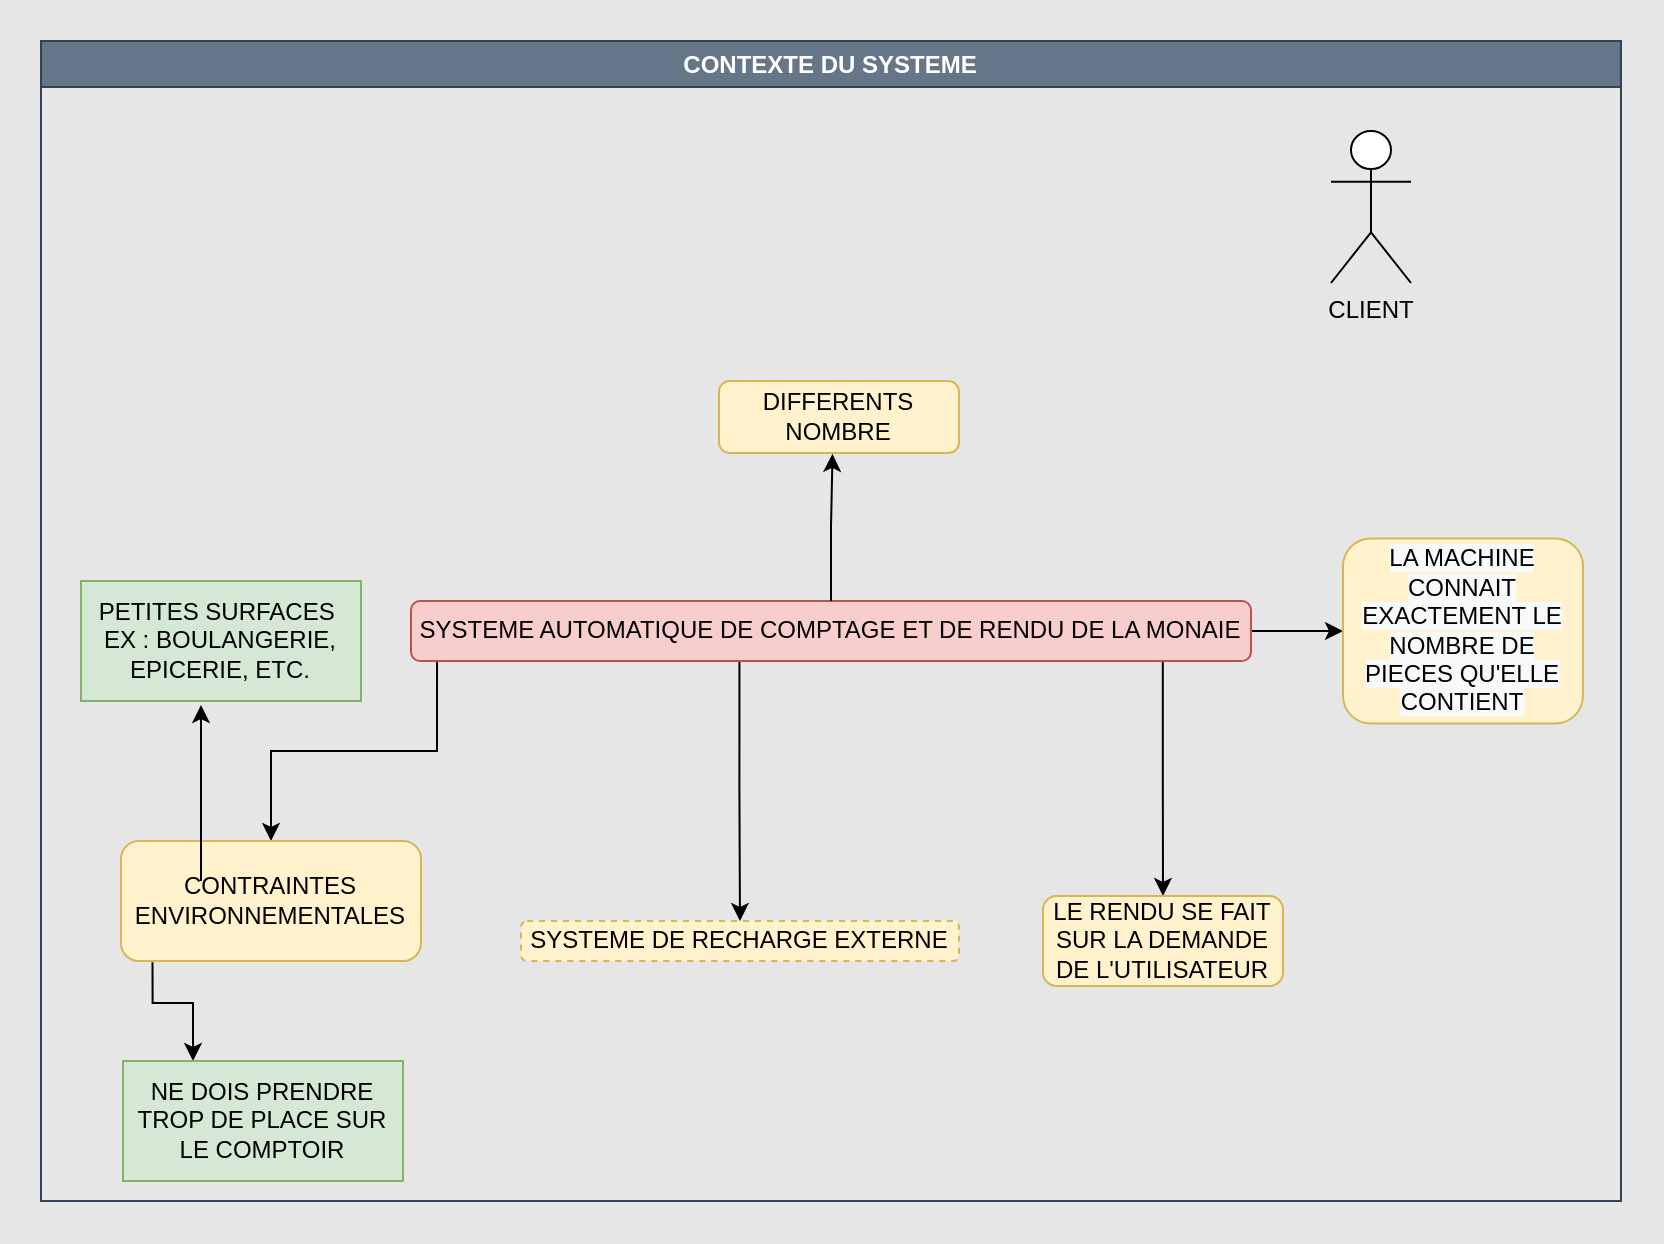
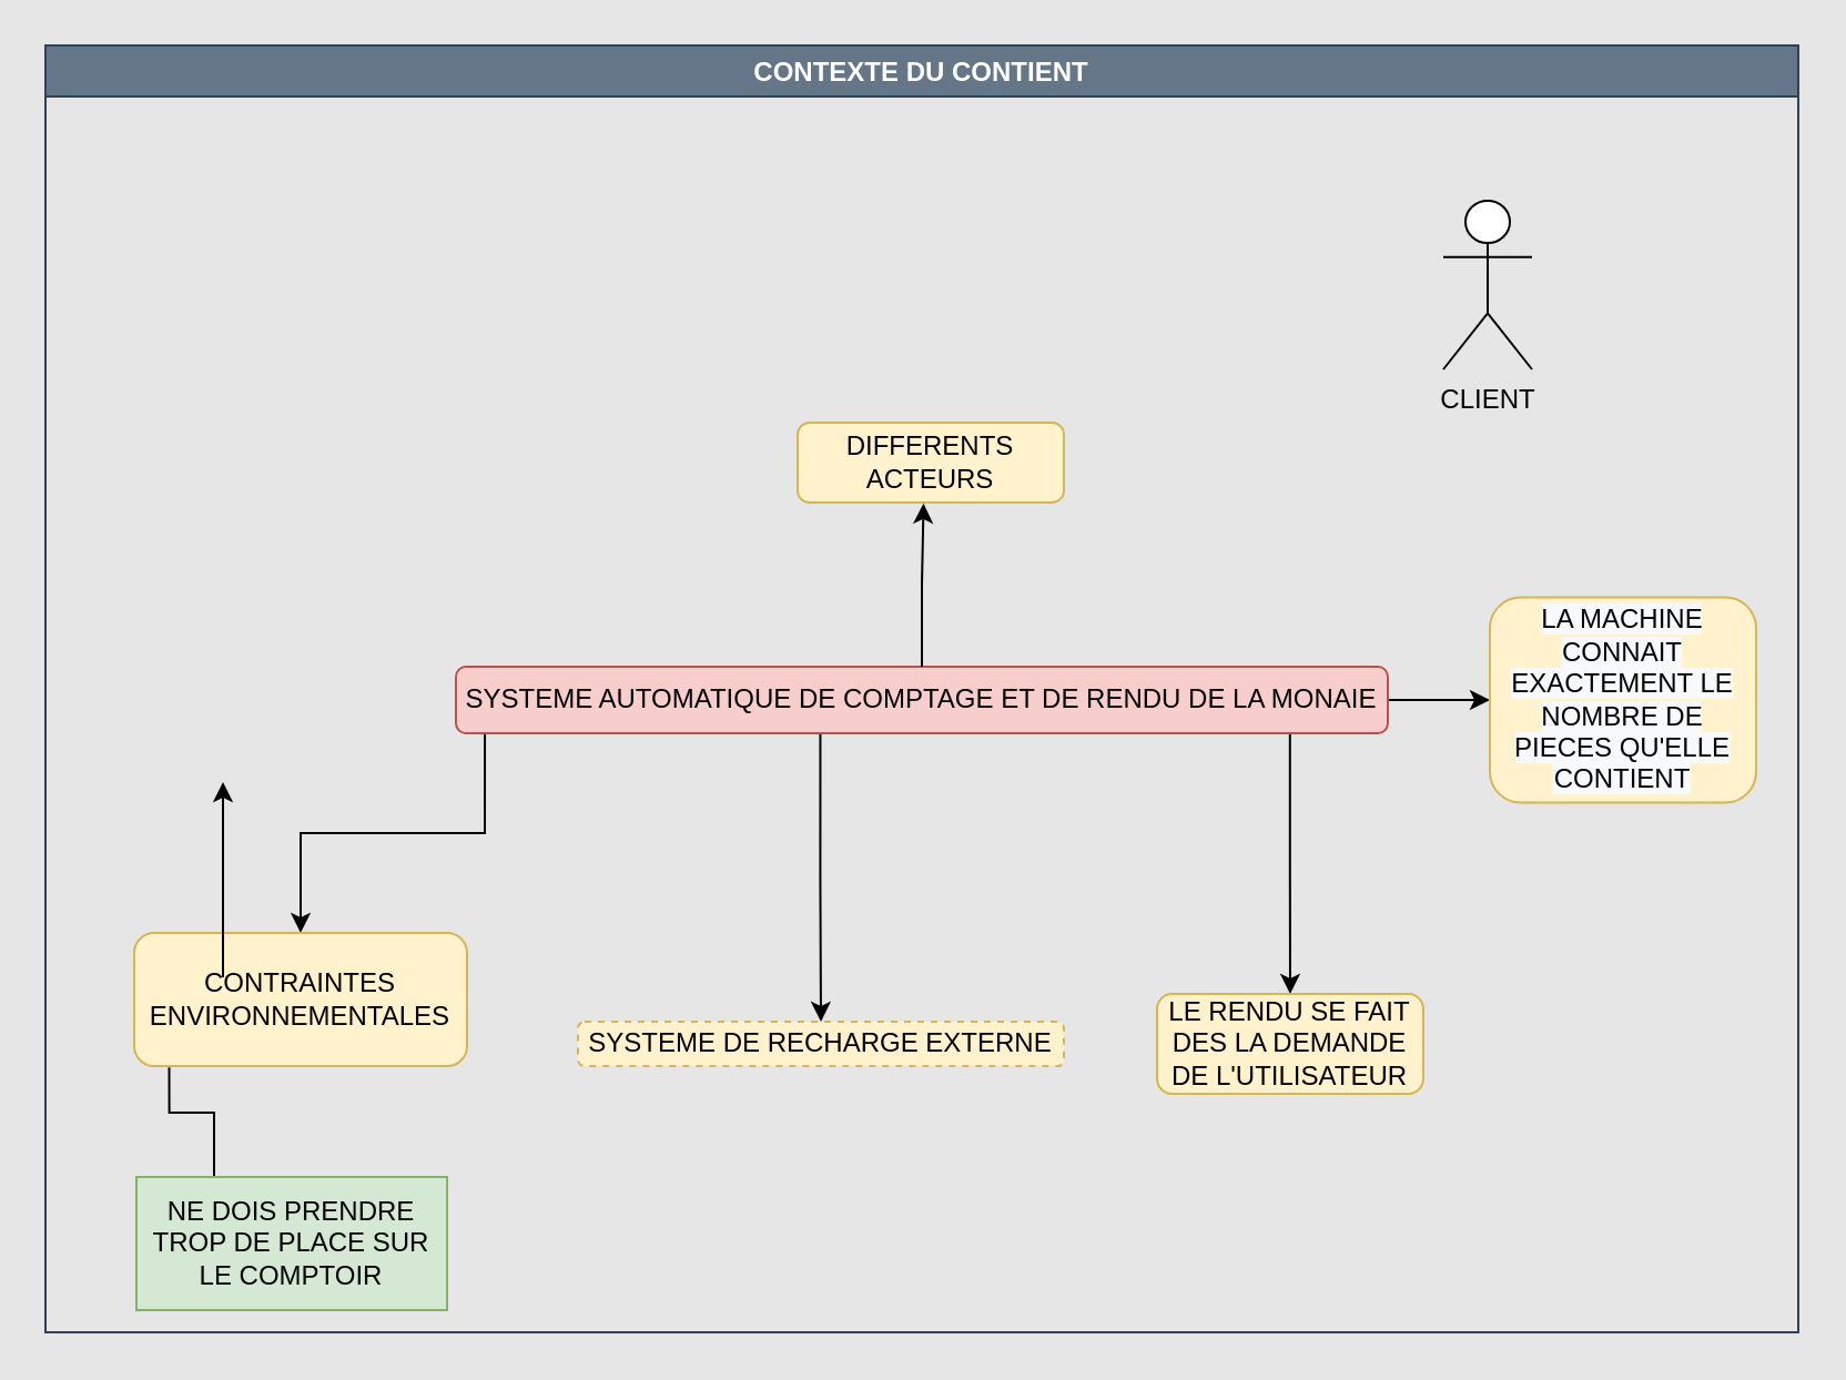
- <mxCell id="2" value="CONTEXTE DU SYSTEME" style="swimlane;fillColor=#647687;strokeColor=#314354;fontColor=#ffffff;" vertex="1" parent="1"><mxGeometry x="20" y="20" width="790" height="580" as="geometry" /></mxCell>
+ <mxCell id="2" value="CONTEXTE DU CONTIENT" style="swimlane;fillColor=#647687;strokeColor=#314354;fontColor=#ffffff;" vertex="1" parent="1"><mxGeometry x="20" y="20" width="790" height="580" as="geometry" /></mxCell>
- <mxCell id="9" value="CLIENT" style="shape=umlActor;verticalLabelPosition=bottom;verticalAlign=top;html=1;outlineConnect=0;" vertex="1" parent="2"><mxGeometry x="645" y="45" width="40" height="76" as="geometry" /></mxCell>
+ <mxCell id="9" value="CLIENT" style="shape=umlActor;verticalLabelPosition=bottom;verticalAlign=top;html=1;outlineConnect=0;" vertex="1" parent="2"><mxGeometry x="630" y="70" width="40" height="76" as="geometry" /></mxCell>
- <mxCell id="8" value="DIFFERENTS NOMBRE" style="rounded=1;whiteSpace=wrap;html=1;fillColor=#fff2cc;strokeColor=#d6b656;" vertex="1" parent="2"><mxGeometry x="339" y="170" width="120" height="36" as="geometry" /></mxCell>
+ <mxCell id="8" value="DIFFERENTS ACTEURS" style="rounded=1;whiteSpace=wrap;html=1;fillColor=#fff2cc;strokeColor=#d6b656;" vertex="1" parent="2"><mxGeometry x="339" y="170" width="120" height="36" as="geometry" /></mxCell>
- <mxCell id="12" value="PETITES SURFACES&amp;nbsp;&lt;br&gt;EX : BOULANGERIE, EPICERIE, ETC." style="rounded=0;whiteSpace=wrap;html=1;fillColor=#d5e8d4;strokeColor=#82b366;" vertex="1" parent="2"><mxGeometry x="20" y="270" width="140" height="60" as="geometry" /></mxCell>
- <mxCell id="18" value="LE RENDU SE FAIT SUR LA DEMANDE DE L'UTILISATEUR" style="rounded=1;whiteSpace=wrap;html=1;fillColor=#fff2cc;strokeColor=#d6b656;" vertex="1" parent="2"><mxGeometry x="501" y="427.5" width="120" height="45" as="geometry" /></mxCell>
+ <mxCell id="18" value="LE RENDU SE FAIT DES LA DEMANDE DE L'UTILISATEUR" style="rounded=1;whiteSpace=wrap;html=1;fillColor=#fff2cc;strokeColor=#d6b656;" vertex="1" parent="2"><mxGeometry x="501" y="427.5" width="120" height="45" as="geometry" /></mxCell>
- <mxCell id="10" style="edgeStyle=orthogonalEdgeStyle;rounded=0;orthogonalLoop=1;jettySize=auto;html=1;entryX=0.25;entryY=0;entryDx=0;entryDy=0;exitX=0.105;exitY=1.011;exitDx=0;exitDy=0;exitPerimeter=0;" edge="1" parent="2" source="11" target="14"><mxGeometry relative="1" as="geometry"><Array as="points"><mxPoint x="76" y="481" /></Array></mxGeometry></mxCell>
+ <mxCell id="10" style="edgeStyle=orthogonalEdgeStyle;rounded=0;orthogonalLoop=1;jettySize=auto;html=1;entryX=0.25;entryY=0;entryDx=0;entryDy=0;exitX=0.105;exitY=1.011;exitDx=0;exitDy=0;exitPerimeter=0;endArrow=none;" edge="1" parent="2" source="11" target="14"><mxGeometry relative="1" as="geometry"><Array as="points"><mxPoint x="76" y="481" /></Array></mxGeometry></mxCell>
